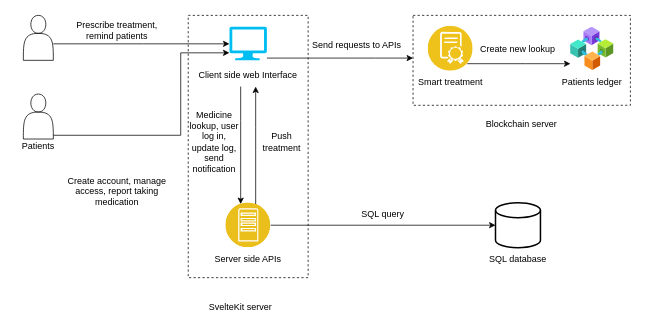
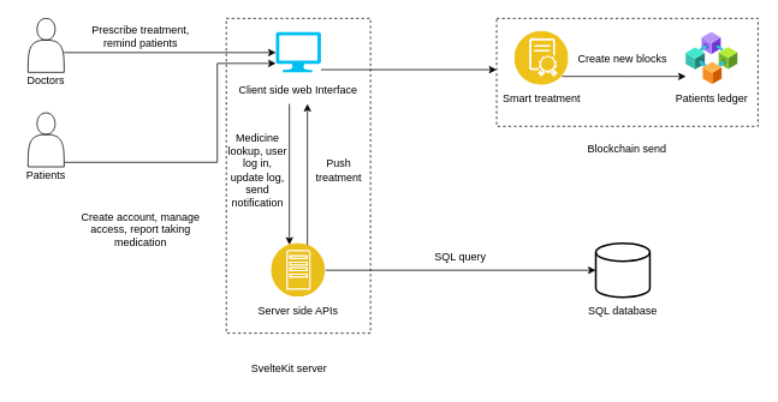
- <mxCell id="39" value="Send requests to APIs" style="text;html=1;strokeColor=none;fillColor=none;align=center;verticalAlign=middle;whiteSpace=wrap;rounded=0;dashed=1;" vertex="1" parent="1"><mxGeometry x="410" y="45" width="130" height="30" as="geometry" /></mxCell>
- <mxCell id="18" value="Create new lookup" style="text;html=1;strokeColor=none;fillColor=none;align=center;verticalAlign=middle;whiteSpace=wrap;rounded=0;dashed=1;" vertex="1" parent="9"><mxGeometry x="80" y="29.5" width="120" height="30" as="geometry" /></mxCell>
+ <mxCell id="18" value="Create new blocks" style="text;html=1;strokeColor=none;fillColor=none;align=center;verticalAlign=middle;whiteSpace=wrap;rounded=0;dashed=1;" vertex="1" parent="9"><mxGeometry x="80" y="29.5" width="120" height="30" as="geometry" /></mxCell>
+ <mxCell id="5" value="Doctors" style="text;html=1;strokeColor=none;fillColor=none;align=center;verticalAlign=middle;whiteSpace=wrap;rounded=0;" vertex="1" parent="3"><mxGeometry x="10" y="60" width="40" height="20" as="geometry" /></mxCell>
- <mxCell id="33" value="Blockchain server" style="text;html=1;strokeColor=none;fillColor=none;align=center;verticalAlign=middle;whiteSpace=wrap;rounded=0;dashed=1;" vertex="1" parent="1"><mxGeometry x="645" y="150" width="100" height="30" as="geometry" /></mxCell>
+ <mxCell id="33" value="Blockchain send" style="text;html=1;strokeColor=none;fillColor=none;align=center;verticalAlign=middle;whiteSpace=wrap;rounded=0;dashed=1;" vertex="1" parent="1"><mxGeometry x="645" y="150" width="100" height="30" as="geometry" /></mxCell>
